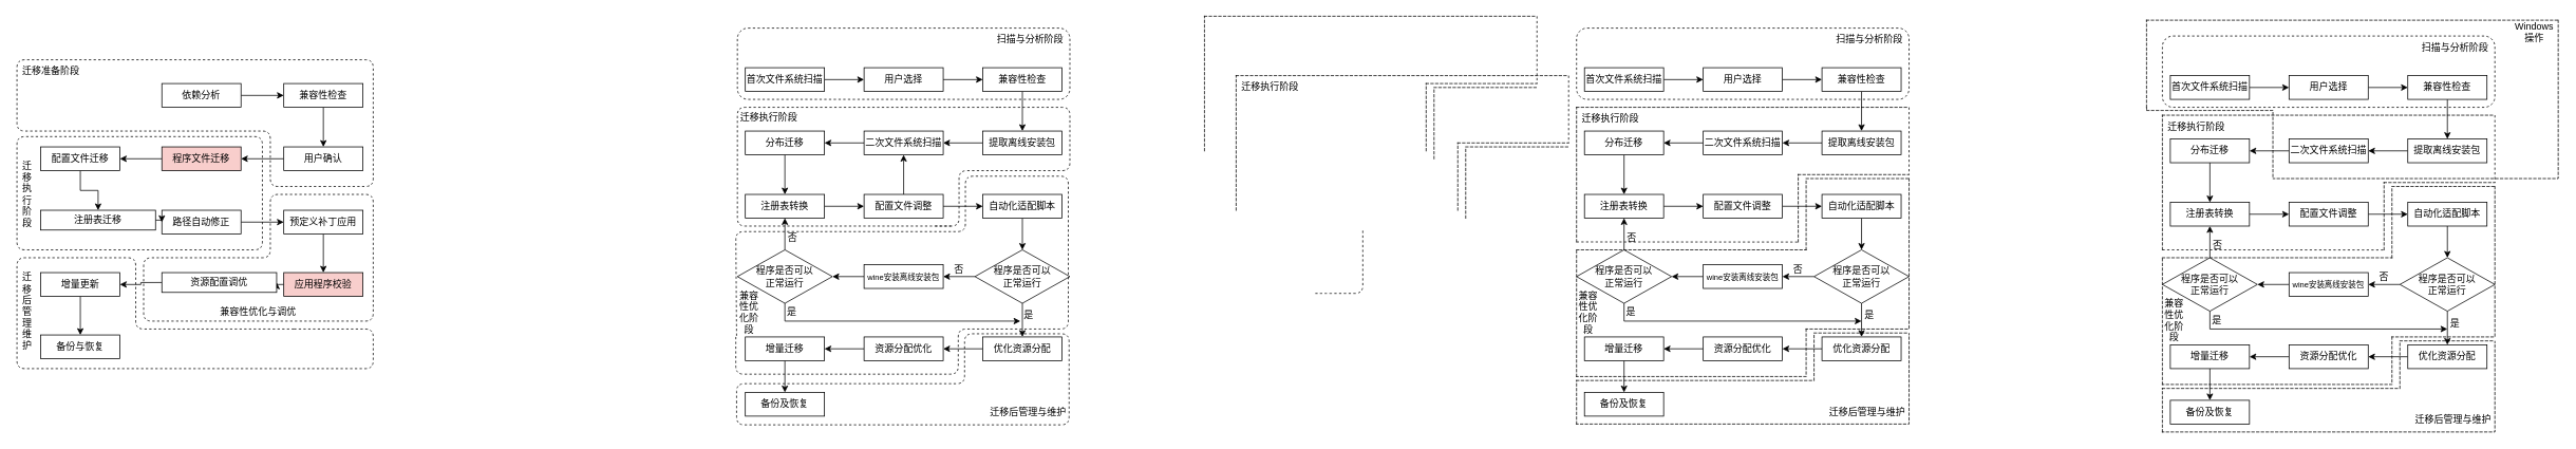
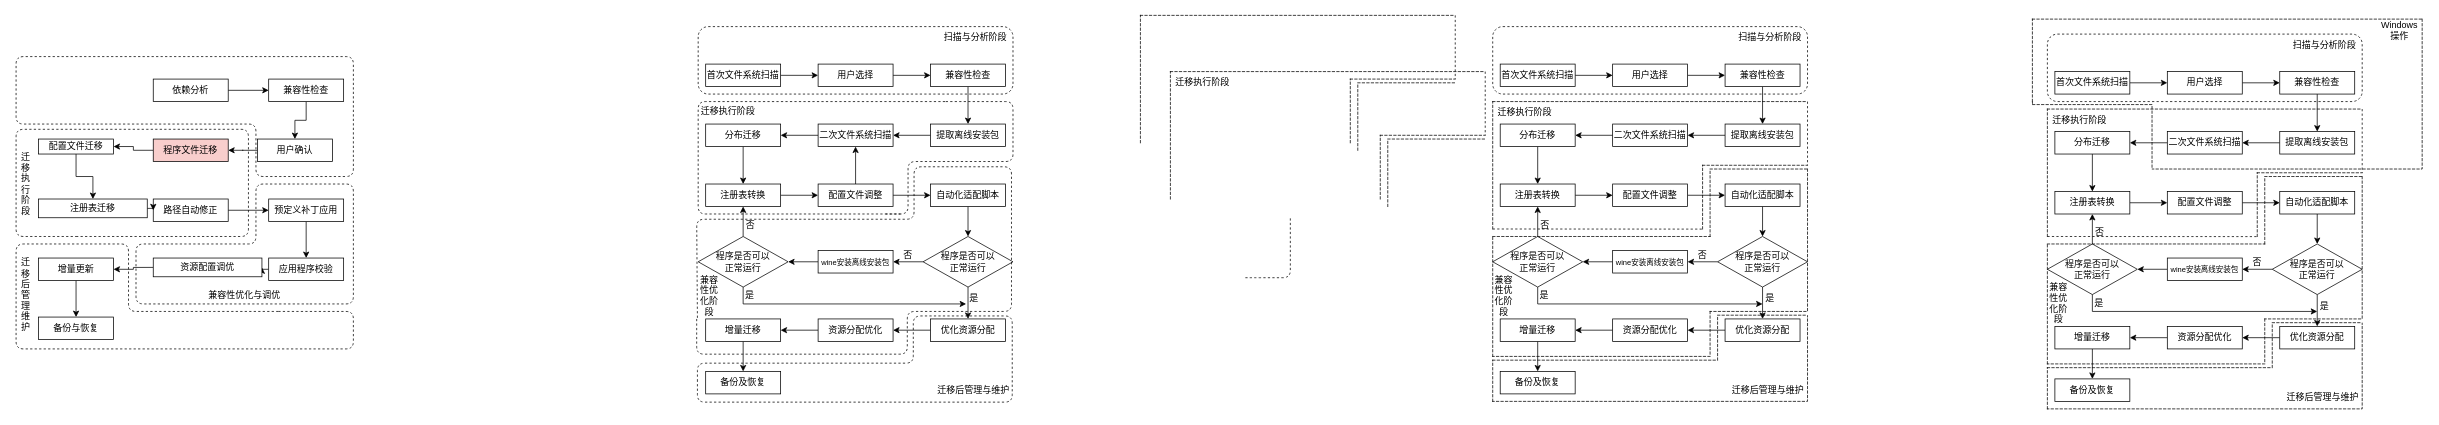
- <mxCell id="207" value="迁移准备阶段" style="text;strokeColor=none;align=center;fillColor=none;html=1;verticalAlign=middle;whiteSpace=wrap;rounded=0;" vertex="1" parent="1"><mxGeometry x="23" y="75" width="80" height="30" as="geometry" /></mxCell>
- <mxCell id="188" value="配置文件迁移" style="rounded=0;whiteSpace=wrap;html=1;" vertex="1" parent="1"><mxGeometry x="50" y="185" width="100" height="30" as="geometry" /></mxCell>
+ <mxCell id="188" value="配置文件迁移" style="rounded=0;whiteSpace=wrap;html=1;" vertex="1" parent="1"><mxGeometry x="50" y="185" width="100" height="20" as="geometry" /></mxCell>
- <mxCell id="201" value="用户确认" style="rounded=0;whiteSpace=wrap;html=1;" vertex="1" parent="1"><mxGeometry x="357" y="185" width="100" height="30" as="geometry" /></mxCell>
+ <mxCell id="201" value="用户确认" style="rounded=0;whiteSpace=wrap;html=1;" vertex="1" parent="1"><mxGeometry x="342" y="185" width="100" height="30" as="geometry" /></mxCell>
- <mxCell id="192" value="应用程序校验" style="rounded=0;whiteSpace=wrap;html=1;fillColor=#f8cecc;" vertex="1" parent="1"><mxGeometry x="357" y="343.75" width="100" height="30" as="geometry" /></mxCell>
+ <mxCell id="192" value="应用程序校验" style="rounded=0;whiteSpace=wrap;html=1;" vertex="1" parent="1"><mxGeometry x="357" y="343.75" width="100" height="30" as="geometry" /></mxCell>
